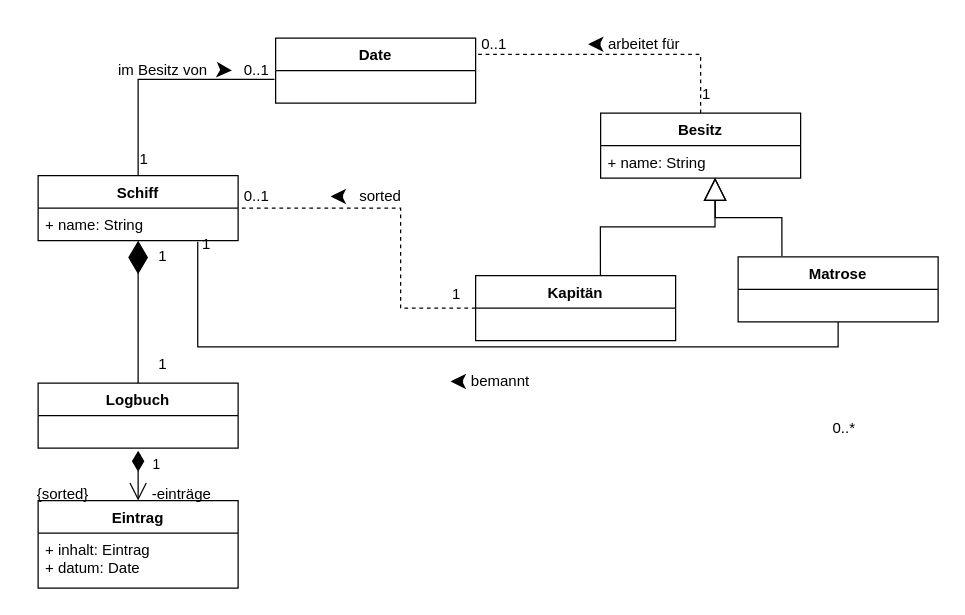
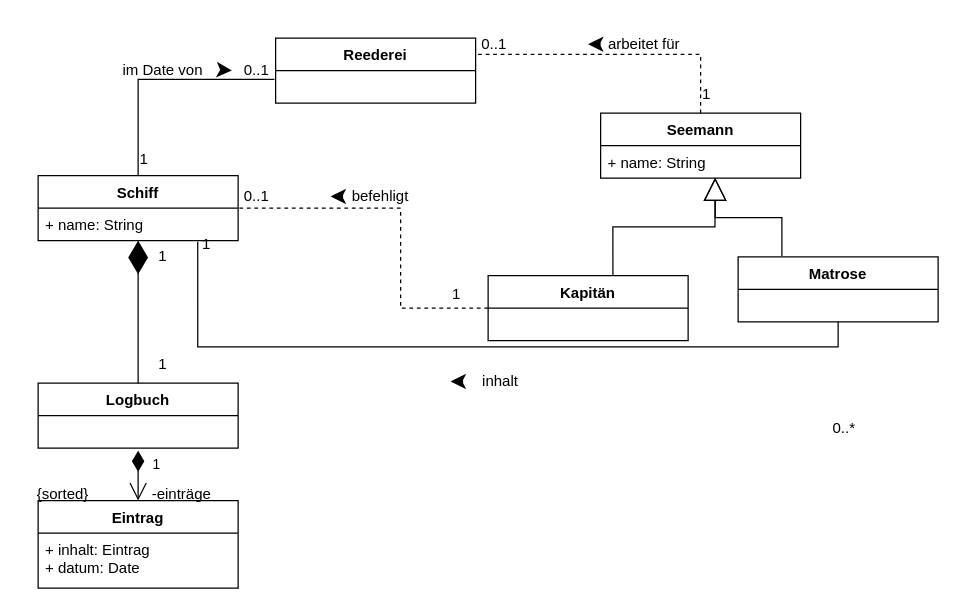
- <mxCell id="2" value="Date" style="swimlane;fontStyle=1;align=center;verticalAlign=top;childLayout=stackLayout;horizontal=1;startSize=26;horizontalStack=0;resizeParent=1;resizeParentMax=0;resizeLast=0;collapsible=1;marginBottom=0;" parent="1" vertex="1"><mxGeometry x="220" y="30" width="160" height="52" as="geometry" /></mxCell>
+ <mxCell id="2" value="Reederei" style="swimlane;fontStyle=1;align=center;verticalAlign=top;childLayout=stackLayout;horizontal=1;startSize=26;horizontalStack=0;resizeParent=1;resizeParentMax=0;resizeLast=0;collapsible=1;marginBottom=0;" parent="1" vertex="1"><mxGeometry x="220" y="30" width="160" height="52" as="geometry" /></mxCell>
- <mxCell id="16" value="im Besitz von" style="text;html=1;strokeColor=none;fillColor=none;align=center;verticalAlign=middle;whiteSpace=wrap;rounded=0;" parent="1" vertex="1"><mxGeometry x="90" y="41" width="80" height="30" as="geometry" /></mxCell>
+ <mxCell id="16" value="im Date von" style="text;html=1;strokeColor=none;fillColor=none;align=center;verticalAlign=middle;whiteSpace=wrap;rounded=0;" parent="1" vertex="1"><mxGeometry x="90" y="41" width="80" height="30" as="geometry" /></mxCell>
- <mxCell id="4" value="Besitz" style="swimlane;fontStyle=1;align=center;verticalAlign=top;childLayout=stackLayout;horizontal=1;startSize=26;horizontalStack=0;resizeParent=1;resizeParentMax=0;resizeLast=0;collapsible=1;marginBottom=0;" parent="1" vertex="1"><mxGeometry x="480" y="90" width="160" height="52" as="geometry" /></mxCell>
+ <mxCell id="4" value="Seemann" style="swimlane;fontStyle=1;align=center;verticalAlign=top;childLayout=stackLayout;horizontal=1;startSize=26;horizontalStack=0;resizeParent=1;resizeParentMax=0;resizeLast=0;collapsible=1;marginBottom=0;" parent="1" vertex="1"><mxGeometry x="480" y="90" width="160" height="52" as="geometry" /></mxCell>
- <mxCell id="29" value="sorted" style="text;html=1;strokeColor=none;fillColor=none;align=center;verticalAlign=middle;whiteSpace=wrap;rounded=0;" parent="1" vertex="1"><mxGeometry x="264" y="142" width="80" height="30" as="geometry" /></mxCell>
+ <mxCell id="29" value="befehligt" style="text;html=1;strokeColor=none;fillColor=none;align=center;verticalAlign=middle;whiteSpace=wrap;rounded=0;" parent="1" vertex="1"><mxGeometry x="264" y="142" width="80" height="30" as="geometry" /></mxCell>
- <mxCell id="12" value="Kapitän" style="swimlane;fontStyle=1;align=center;verticalAlign=top;childLayout=stackLayout;horizontal=1;startSize=26;horizontalStack=0;resizeParent=1;resizeParentMax=0;resizeLast=0;collapsible=1;marginBottom=0;" parent="1" vertex="1"><mxGeometry x="380" y="220" width="160" height="52" as="geometry" /></mxCell>
+ <mxCell id="12" value="Kapitän" style="swimlane;fontStyle=1;align=center;verticalAlign=top;childLayout=stackLayout;horizontal=1;startSize=26;horizontalStack=0;resizeParent=1;resizeParentMax=0;resizeLast=0;collapsible=1;marginBottom=0;" parent="1" vertex="1"><mxGeometry x="390" y="220" width="160" height="52" as="geometry" /></mxCell>
- <mxCell id="33" value="bemannt" style="text;html=1;strokeColor=none;fillColor=none;align=center;verticalAlign=middle;whiteSpace=wrap;rounded=0;" parent="1" vertex="1"><mxGeometry x="360" y="290" width="80" height="30" as="geometry" /></mxCell>
+ <mxCell id="33" value="inhalt" style="text;html=1;strokeColor=none;fillColor=none;align=center;verticalAlign=middle;whiteSpace=wrap;rounded=0;" parent="1" vertex="1"><mxGeometry x="360" y="290" width="80" height="30" as="geometry" /></mxCell>
